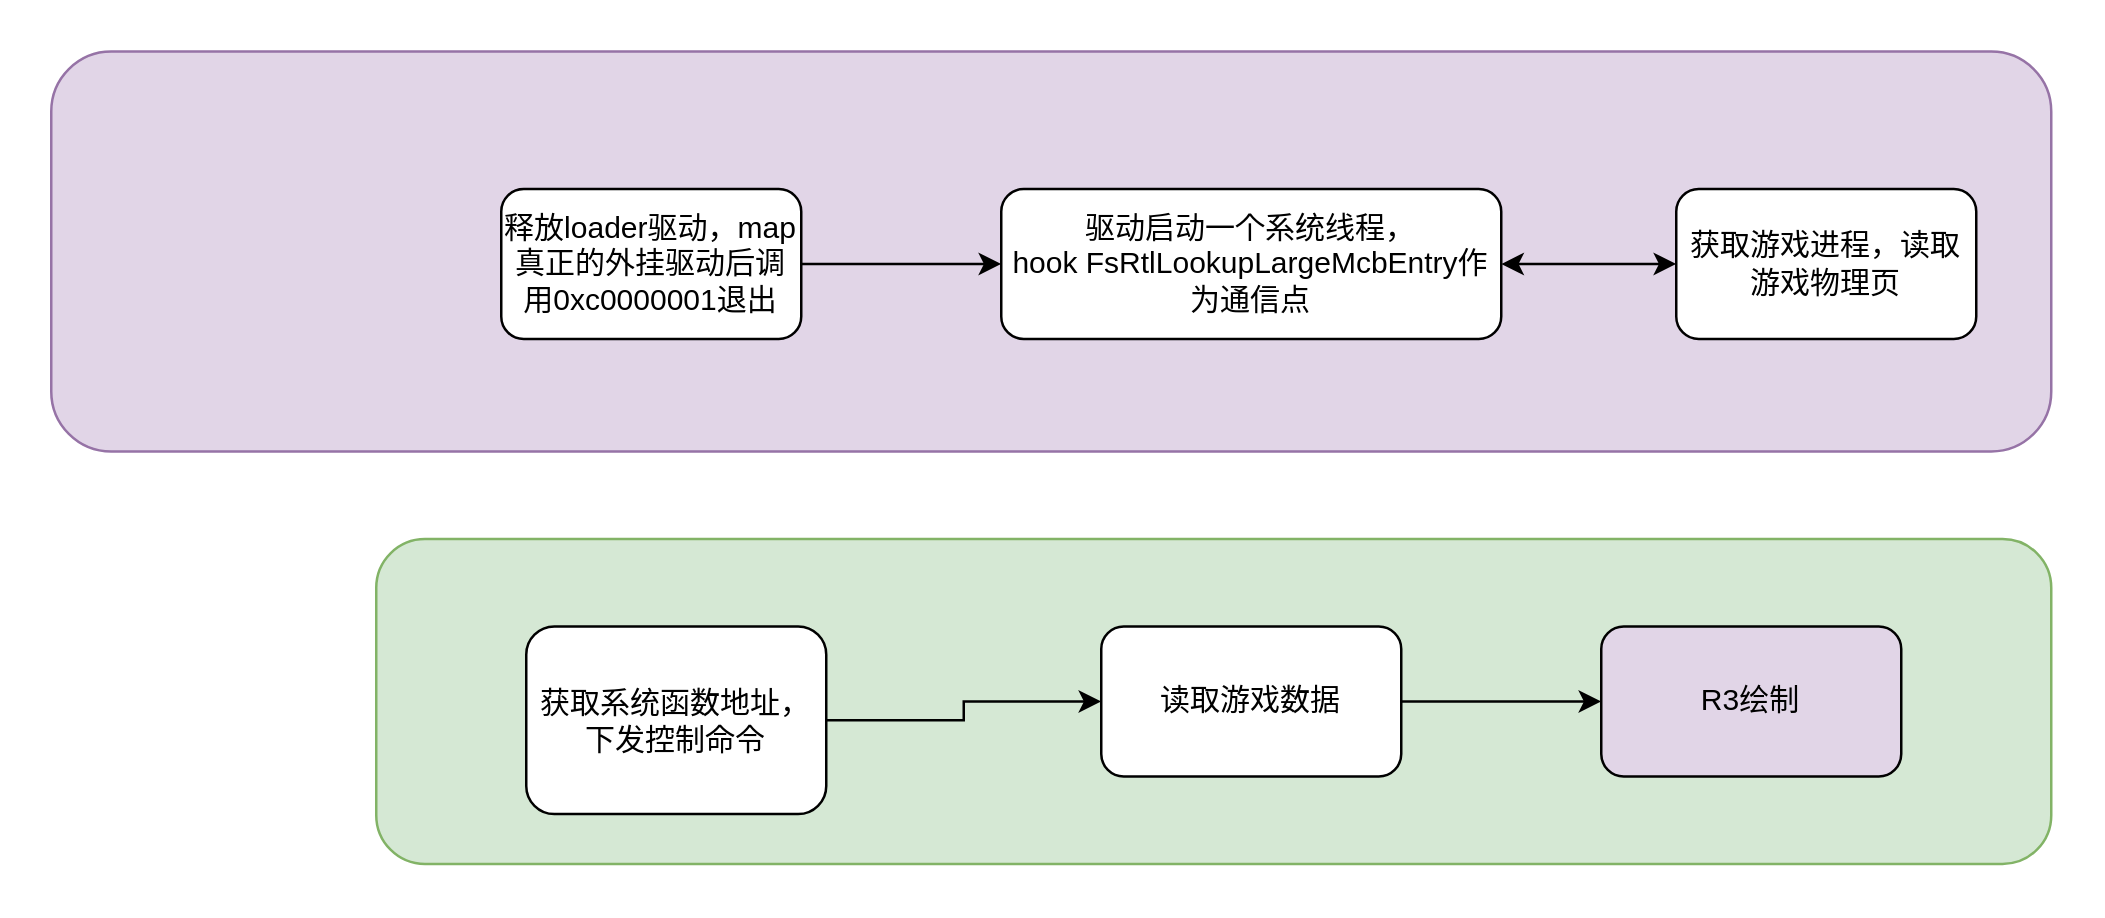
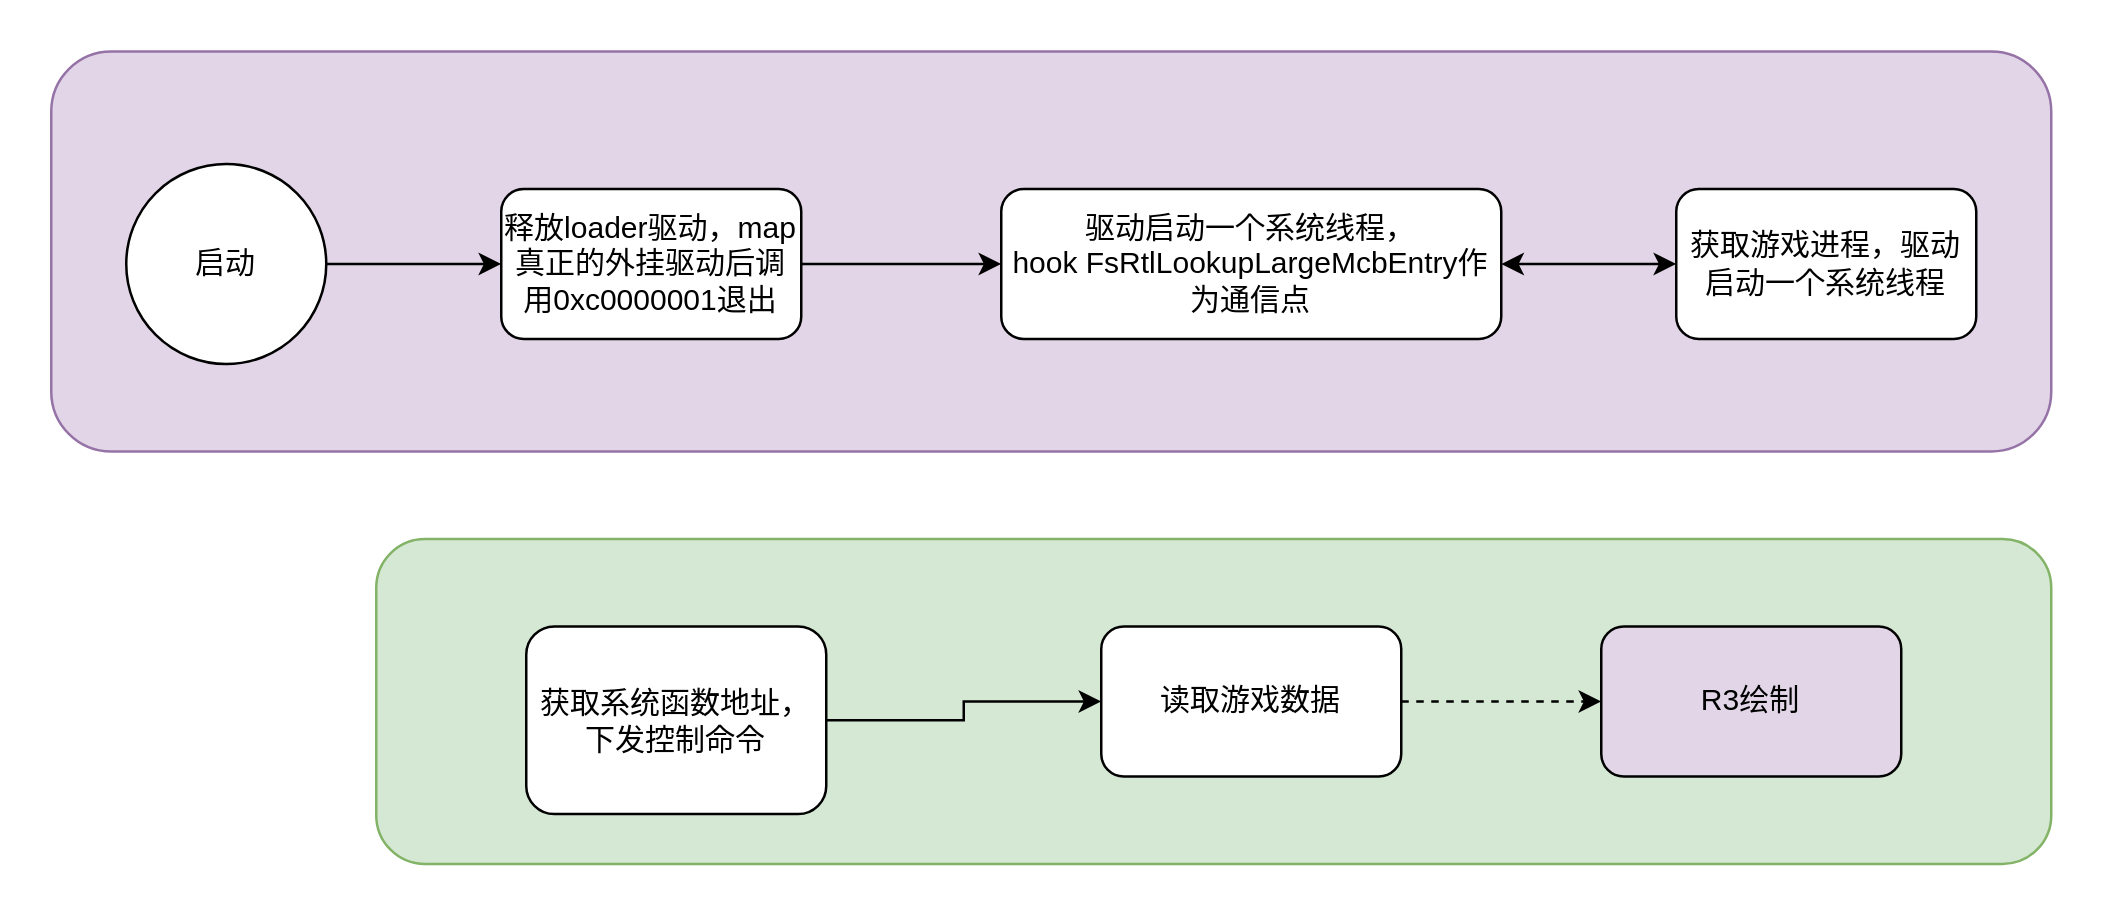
+ <mxCell id="5" value="启动" style="ellipse;whiteSpace=wrap;html=1;aspect=fixed;" vertex="1" parent="1"><mxGeometry x="50" y="65" width="80" height="80" as="geometry" /></mxCell>
+ <mxCell id="4" value="" style="edgeStyle=orthogonalEdgeStyle;rounded=0;orthogonalLoop=1;jettySize=auto;html=1;" edge="1" parent="1" source="5" target="7"><mxGeometry relative="1" as="geometry" /></mxCell>
- <mxCell id="10" value="获取游戏进程，读取游戏物理页" style="whiteSpace=wrap;html=1;rounded=1;" vertex="1" parent="1"><mxGeometry x="670" y="75" width="120" height="60" as="geometry" /></mxCell>
+ <mxCell id="10" value="获取游戏进程，驱动启动一个系统线程" style="whiteSpace=wrap;html=1;rounded=1;" vertex="1" parent="1"><mxGeometry x="670" y="75" width="120" height="60" as="geometry" /></mxCell>
- <mxCell id="13" value="" style="edgeStyle=orthogonalEdgeStyle;rounded=0;orthogonalLoop=1;jettySize=auto;html=1;" edge="1" parent="1" source="14" target="15"><mxGeometry relative="1" as="geometry" /></mxCell>
+ <mxCell id="13" value="" style="edgeStyle=orthogonalEdgeStyle;rounded=0;orthogonalLoop=1;jettySize=auto;html=1;dashed=1;" edge="1" parent="1" source="14" target="15"><mxGeometry relative="1" as="geometry" /></mxCell>
